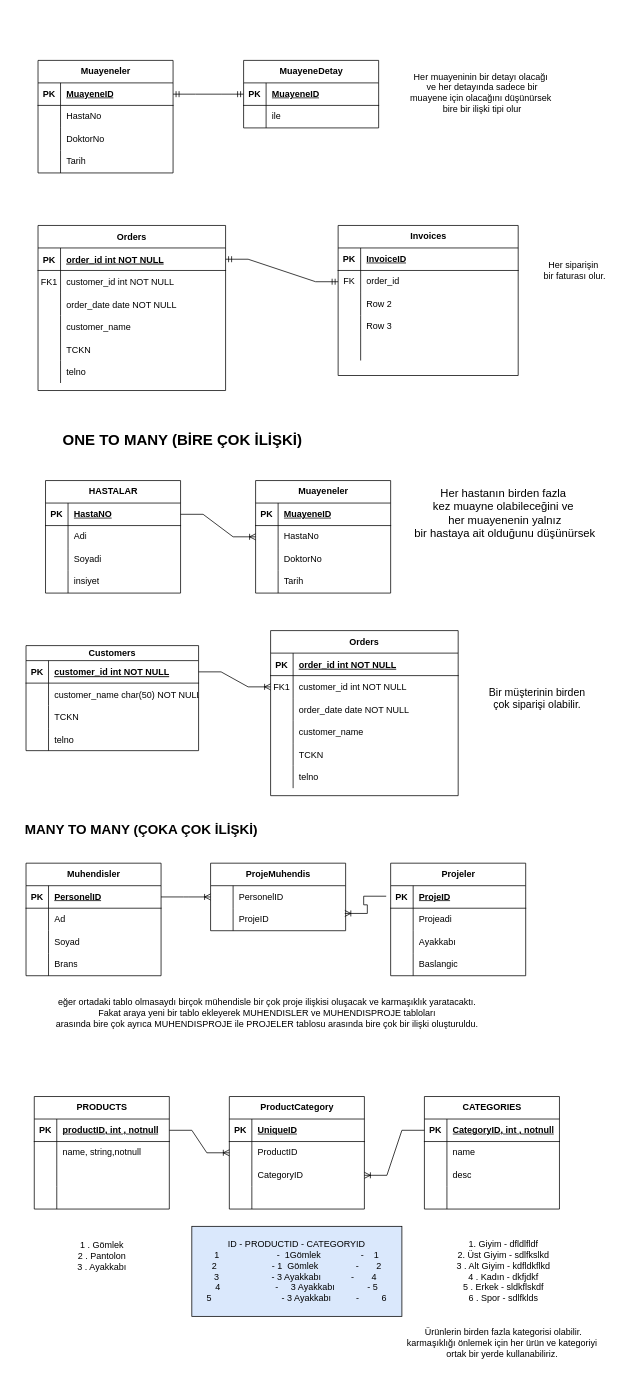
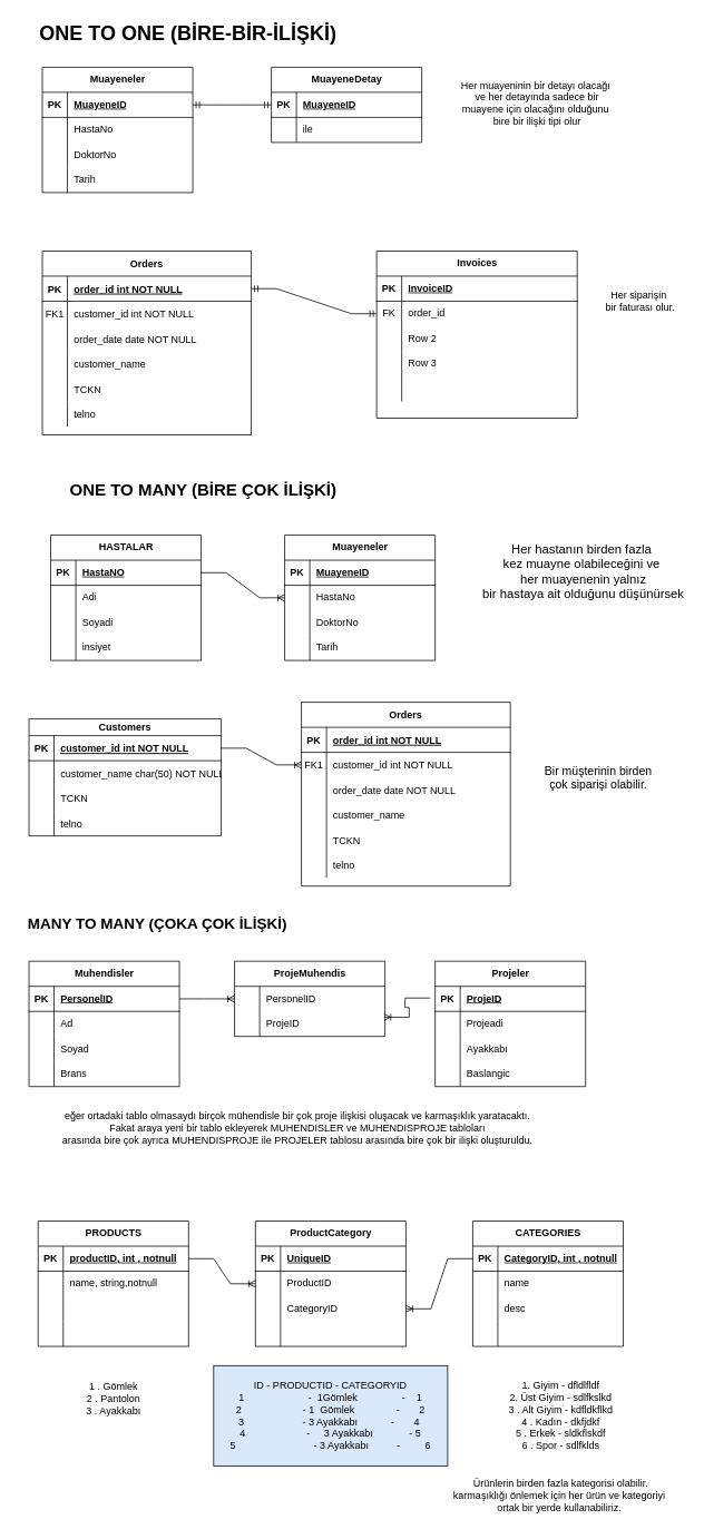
+ <mxCell id="2" value="&lt;span style=&quot;font-size: 24px;&quot;&gt;&lt;b&gt;ONE TO ONE (BİRE-BİR-İLİŞKİ)&lt;/b&gt;&lt;/span&gt;" style="text;html=1;align=center;verticalAlign=middle;resizable=0;points=[];autosize=1;strokeColor=none;fillColor=none;" vertex="1" parent="1"><mxGeometry x="34" y="20" width="380" height="40" as="geometry" /></mxCell>
- <mxCell id="24" value="Her muayeninin bir detayı olacağı&lt;br&gt;&amp;nbsp;ve her detayında sadece bir &lt;br&gt;muayene için olacağını düşünürsek&lt;br&gt;&amp;nbsp;bire bir ilişki tipi olur" style="text;html=1;align=center;verticalAlign=middle;resizable=0;points=[];autosize=1;strokeColor=none;fillColor=none;" vertex="1" parent="1"><mxGeometry x="535" y="88" width="210" height="70" as="geometry" /></mxCell>
+ <mxCell id="24" value="Her muayeninin bir detayı olacağı&lt;br&gt;&amp;nbsp;ve her detayında sadece bir &lt;br&gt;muayene için olacağını olduğunu&lt;br&gt;&amp;nbsp;bire bir ilişki tipi olur" style="text;html=1;align=center;verticalAlign=middle;resizable=0;points=[];autosize=1;strokeColor=none;fillColor=none;" vertex="1" parent="1"><mxGeometry x="535" y="88" width="210" height="70" as="geometry" /></mxCell>
- <mxCell id="89" value="&lt;font style=&quot;font-size: 15px;&quot;&gt;Her hastanın birden fazla &lt;br&gt;kez muayne olabileceğini ve&lt;br&gt;&amp;nbsp;her muayenenin yalnız&lt;br&gt;&amp;nbsp;bir hastaya ait olduğunu düşünürsek&lt;/font&gt;" style="text;html=1;align=center;verticalAlign=middle;resizable=0;points=[];autosize=1;strokeColor=none;fillColor=none;" vertex="1" parent="1"><mxGeometry x="535" y="638" width="270" height="90" as="geometry" /></mxCell>
+ <mxCell id="89" value="&lt;font style=&quot;font-size: 15px;&quot;&gt;Her hastanın birden fazla &lt;br&gt;kez muayne olabileceğini ve&lt;br&gt;&amp;nbsp;her muayenenin yalnız&lt;br&gt;&amp;nbsp;bir hastaya ait olduğunu düşünürsek&lt;/font&gt;" style="text;html=1;align=center;verticalAlign=middle;resizable=0;points=[];autosize=1;strokeColor=none;fillColor=none;" vertex="1" parent="1"><mxGeometry x="560" y="638" width="270" height="90" as="geometry" /></mxCell>
